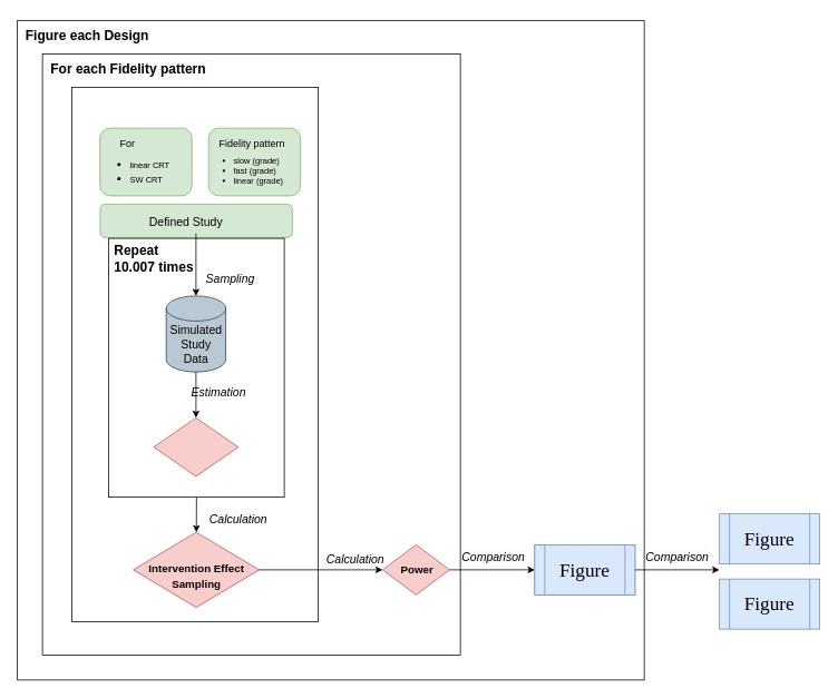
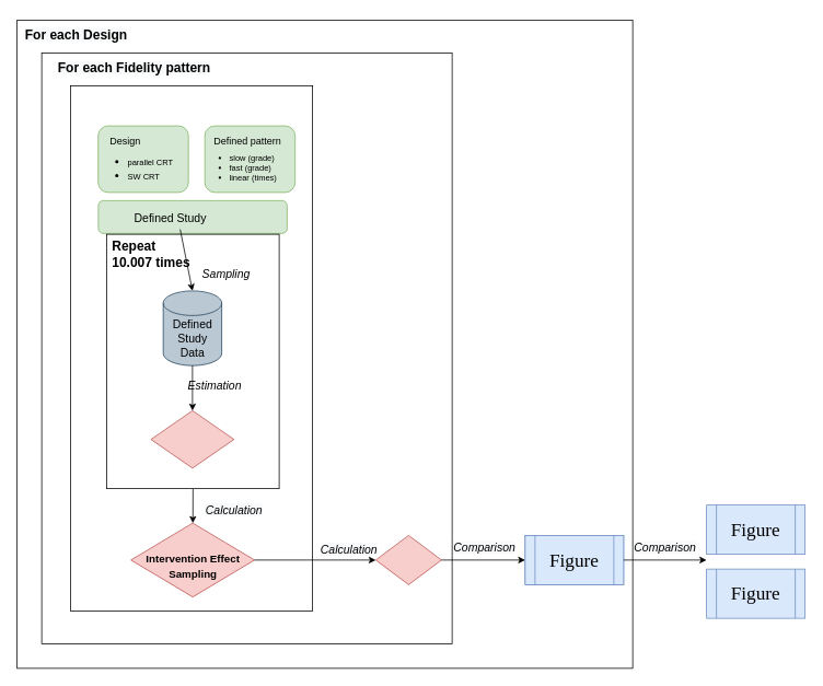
- <mxCell id="4" value="&lt;b style=&quot;color: rgb(0 , 0 , 0) ; font-style: normal ; letter-spacing: normal ; text-indent: 0px ; text-transform: none ; word-spacing: 0px ; font-family: &amp;#34;helvetica&amp;#34; ; text-align: center ; background-color: rgb(248 , 249 , 250) ; font-size: 16px&quot;&gt;Figure each Design&lt;/b&gt;" style="text;whiteSpace=wrap;html=1;fontSize=23;fontFamily=Comic Sans MS;" vertex="1" parent="2"><mxGeometry x="7.792" y="-4" width="204.545" height="38.072" as="geometry" /></mxCell>
+ <mxCell id="4" value="&lt;b style=&quot;color: rgb(0 , 0 , 0) ; font-style: normal ; letter-spacing: normal ; text-indent: 0px ; text-transform: none ; word-spacing: 0px ; font-family: &amp;#34;helvetica&amp;#34; ; text-align: center ; background-color: rgb(248 , 249 , 250) ; font-size: 16px&quot;&gt;For each Design&lt;/b&gt;" style="text;whiteSpace=wrap;html=1;fontSize=23;fontFamily=Comic Sans MS;" vertex="1" parent="2"><mxGeometry x="7.792" y="-4" width="204.545" height="38.072" as="geometry" /></mxCell>
- <mxCell id="7" value="&lt;b style=&quot;color: rgb(0 , 0 , 0) ; font-family: &amp;#34;helvetica&amp;#34; ; font-style: normal ; letter-spacing: normal ; text-align: center ; text-indent: 0px ; text-transform: none ; word-spacing: 0px ; background-color: rgb(248 , 249 , 250) ; font-size: 16px&quot;&gt;For each Fidelity pattern&lt;/b&gt;" style="text;whiteSpace=wrap;html=1;fontSize=14;" vertex="1" parent="5"><mxGeometry x="8.269" y="2" width="193.154" height="30" as="geometry" /></mxCell>
+ <mxCell id="7" value="&lt;b style=&quot;color: rgb(0 , 0 , 0) ; font-family: &amp;#34;helvetica&amp;#34; ; font-style: normal ; letter-spacing: normal ; text-align: center ; text-indent: 0px ; text-transform: none ; word-spacing: 0px ; background-color: rgb(248 , 249 , 250) ; font-size: 16px&quot;&gt;For each Fidelity pattern&lt;/b&gt;" style="text;whiteSpace=wrap;html=1;fontSize=14;" vertex="1" parent="5"><mxGeometry x="18.269" y="2" width="193.154" height="30" as="geometry" /></mxCell>
- <mxCell id="56" value="For" style="text;html=1;strokeColor=none;fillColor=none;align=center;verticalAlign=middle;whiteSpace=wrap;rounded=0;" vertex="1" parent="55"><mxGeometry x="20" width="60" height="52.5" as="geometry" /></mxCell>
+ <mxCell id="56" value="Design" style="text;html=1;strokeColor=none;fillColor=none;align=center;verticalAlign=middle;whiteSpace=wrap;rounded=0;" vertex="1" parent="55"><mxGeometry x="20" width="60" height="52.5" as="geometry" /></mxCell>
- <mxCell id="62" value="Fidelity pattern" style="text;html=1;strokeColor=none;fillColor=none;align=center;verticalAlign=middle;whiteSpace=wrap;rounded=0;" vertex="1" parent="60"><mxGeometry width="130" height="52.5" as="geometry" /></mxCell>
+ <mxCell id="62" value="Defined pattern" style="text;html=1;strokeColor=none;fillColor=none;align=center;verticalAlign=middle;whiteSpace=wrap;rounded=0;" vertex="1" parent="60"><mxGeometry width="130" height="52.5" as="geometry" /></mxCell>
- <mxCell id="57" value="&lt;ul&gt;&lt;li&gt;&lt;font style=&quot;font-size: 10px&quot;&gt;linear CRT&lt;/font&gt;&lt;/li&gt;&lt;li&gt;&lt;font style=&quot;font-size: 10px&quot;&gt;SW CRT&lt;/font&gt;&lt;/li&gt;&lt;/ul&gt;" style="text;html=1;strokeColor=none;fillColor=none;align=left;verticalAlign=middle;whiteSpace=wrap;rounded=0;fontSize=14;" vertex="1" parent="54"><mxGeometry x="11" y="43" width="100" height="30" as="geometry" /></mxCell>
+ <mxCell id="57" value="&lt;ul&gt;&lt;li&gt;&lt;font style=&quot;font-size: 10px&quot;&gt;parallel CRT&lt;/font&gt;&lt;/li&gt;&lt;li&gt;&lt;font style=&quot;font-size: 10px&quot;&gt;SW CRT&lt;/font&gt;&lt;/li&gt;&lt;/ul&gt;" style="text;html=1;strokeColor=none;fillColor=none;align=left;verticalAlign=middle;whiteSpace=wrap;rounded=0;fontSize=14;" vertex="1" parent="54"><mxGeometry x="11" y="43" width="100" height="30" as="geometry" /></mxCell>
- <mxCell id="61" value="&lt;ul&gt;&lt;li&gt;slow (grade)&lt;/li&gt;&lt;li&gt;fast (grade)&lt;/li&gt;&lt;li&gt;linear (grade)&lt;/li&gt;&lt;/ul&gt;" style="text;html=1;strokeColor=none;fillColor=none;align=left;verticalAlign=middle;whiteSpace=wrap;rounded=0;fontSize=10;" vertex="1" parent="60"><mxGeometry x="1" y="43" width="105" height="30" as="geometry" /></mxCell>
+ <mxCell id="61" value="&lt;ul&gt;&lt;li&gt;slow (grade)&lt;/li&gt;&lt;li&gt;fast (grade)&lt;/li&gt;&lt;li&gt;linear (times)&lt;/li&gt;&lt;/ul&gt;" style="text;html=1;strokeColor=none;fillColor=none;align=left;verticalAlign=middle;whiteSpace=wrap;rounded=0;fontSize=10;" vertex="1" parent="60"><mxGeometry x="1" y="43" width="105" height="30" as="geometry" /></mxCell>
- <mxCell id="18" value="&lt;span style=&quot;color: rgb(0 , 0 , 0) ; font-family: &amp;#34;helvetica&amp;#34; ; font-style: normal ; font-weight: 400 ; letter-spacing: normal ; text-align: center ; text-indent: 0px ; text-transform: none ; word-spacing: 0px ; display: inline ; float: none&quot;&gt;&lt;font style=&quot;font-size: 14px&quot;&gt;Defined Study&lt;/font&gt;&lt;/span&gt;" style="text;whiteSpace=wrap;html=1;fontSize=16;" vertex="1" parent="16"><mxGeometry x="57.18" y="5" width="115" height="30" as="geometry" /></mxCell>
+ <mxCell id="18" value="&lt;span style=&quot;color: rgb(0 , 0 , 0) ; font-family: &amp;#34;helvetica&amp;#34; ; font-style: normal ; font-weight: 400 ; letter-spacing: normal ; text-align: center ; text-indent: 0px ; text-transform: none ; word-spacing: 0px ; display: inline ; float: none&quot;&gt;&lt;font style=&quot;font-size: 14px&quot;&gt;Defined Study&lt;/font&gt;&lt;/span&gt;" style="text;whiteSpace=wrap;html=1;fontSize=16;" vertex="1" parent="16"><mxGeometry x="42.18" y="5" width="115" height="30" as="geometry" /></mxCell>
- <mxCell id="25" value="&lt;font style=&quot;font-size: 14px&quot;&gt;Simulated Study Data&lt;/font&gt;" style="text;html=1;strokeColor=none;fillColor=none;align=center;verticalAlign=middle;whiteSpace=wrap;rounded=0;fontSize=10;" vertex="1" parent="23"><mxGeometry x="5.625" y="43" width="60" height="30" as="geometry" /></mxCell>
+ <mxCell id="25" value="&lt;font style=&quot;font-size: 14px&quot;&gt;Defined Study Data&lt;/font&gt;" style="text;html=1;strokeColor=none;fillColor=none;align=center;verticalAlign=middle;whiteSpace=wrap;rounded=0;fontSize=10;" vertex="1" parent="23"><mxGeometry x="5.625" y="43" width="60" height="30" as="geometry" /></mxCell>
- <mxCell id="33" value="&lt;b style=&quot;color: rgb(0 , 0 , 0) ; font-style: normal ; letter-spacing: normal ; text-align: center ; text-indent: 0px ; text-transform: none ; word-spacing: 0px ; font-family: &amp;#34;helvetica&amp;#34; ; font-size: 11px&quot;&gt;&lt;font style=&quot;font-size: 13px&quot;&gt;Power&lt;/font&gt;&lt;/b&gt;" style="text;whiteSpace=wrap;html=1;fontSize=14;fillColor=none;strokeColor=none;" vertex="1" parent="31"><mxGeometry x="20" y="15" width="40" height="30" as="geometry" /></mxCell>
